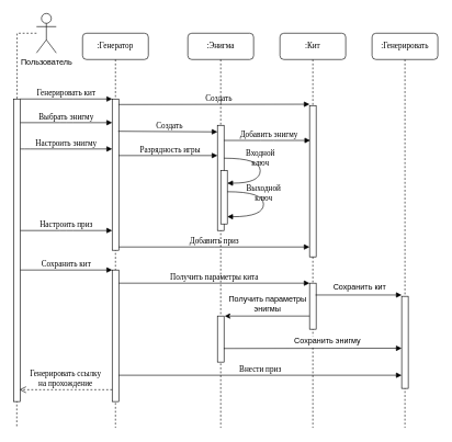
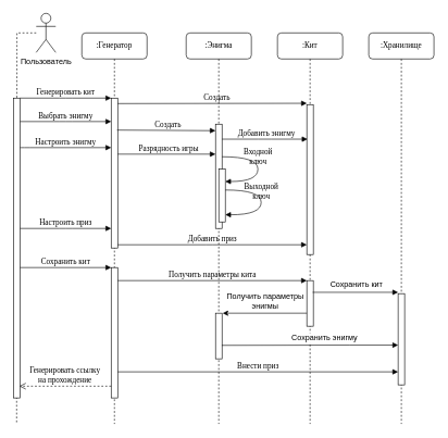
- <mxCell id="11" value=":Генерировать" style="shape=umlLifeline;perimeter=lifelinePerimeter;whiteSpace=wrap;html=1;container=1;collapsible=0;recursiveResize=0;outlineConnect=0;rounded=1;shadow=0;comic=0;labelBackgroundColor=none;strokeColor=#000000;strokeWidth=1;fillColor=#FFFFFF;fontFamily=Verdana;fontSize=12;fontColor=#000000;align=center;" parent="1" vertex="1"><mxGeometry x="565" y="50" width="100" height="600" as="geometry" /></mxCell>
+ <mxCell id="11" value=":Хранилище" style="shape=umlLifeline;perimeter=lifelinePerimeter;whiteSpace=wrap;html=1;container=1;collapsible=0;recursiveResize=0;outlineConnect=0;rounded=1;shadow=0;comic=0;labelBackgroundColor=none;strokeColor=#000000;strokeWidth=1;fillColor=#FFFFFF;fontFamily=Verdana;fontSize=12;fontColor=#000000;align=center;" parent="1" vertex="1"><mxGeometry x="565" y="50" width="100" height="600" as="geometry" /></mxCell>
